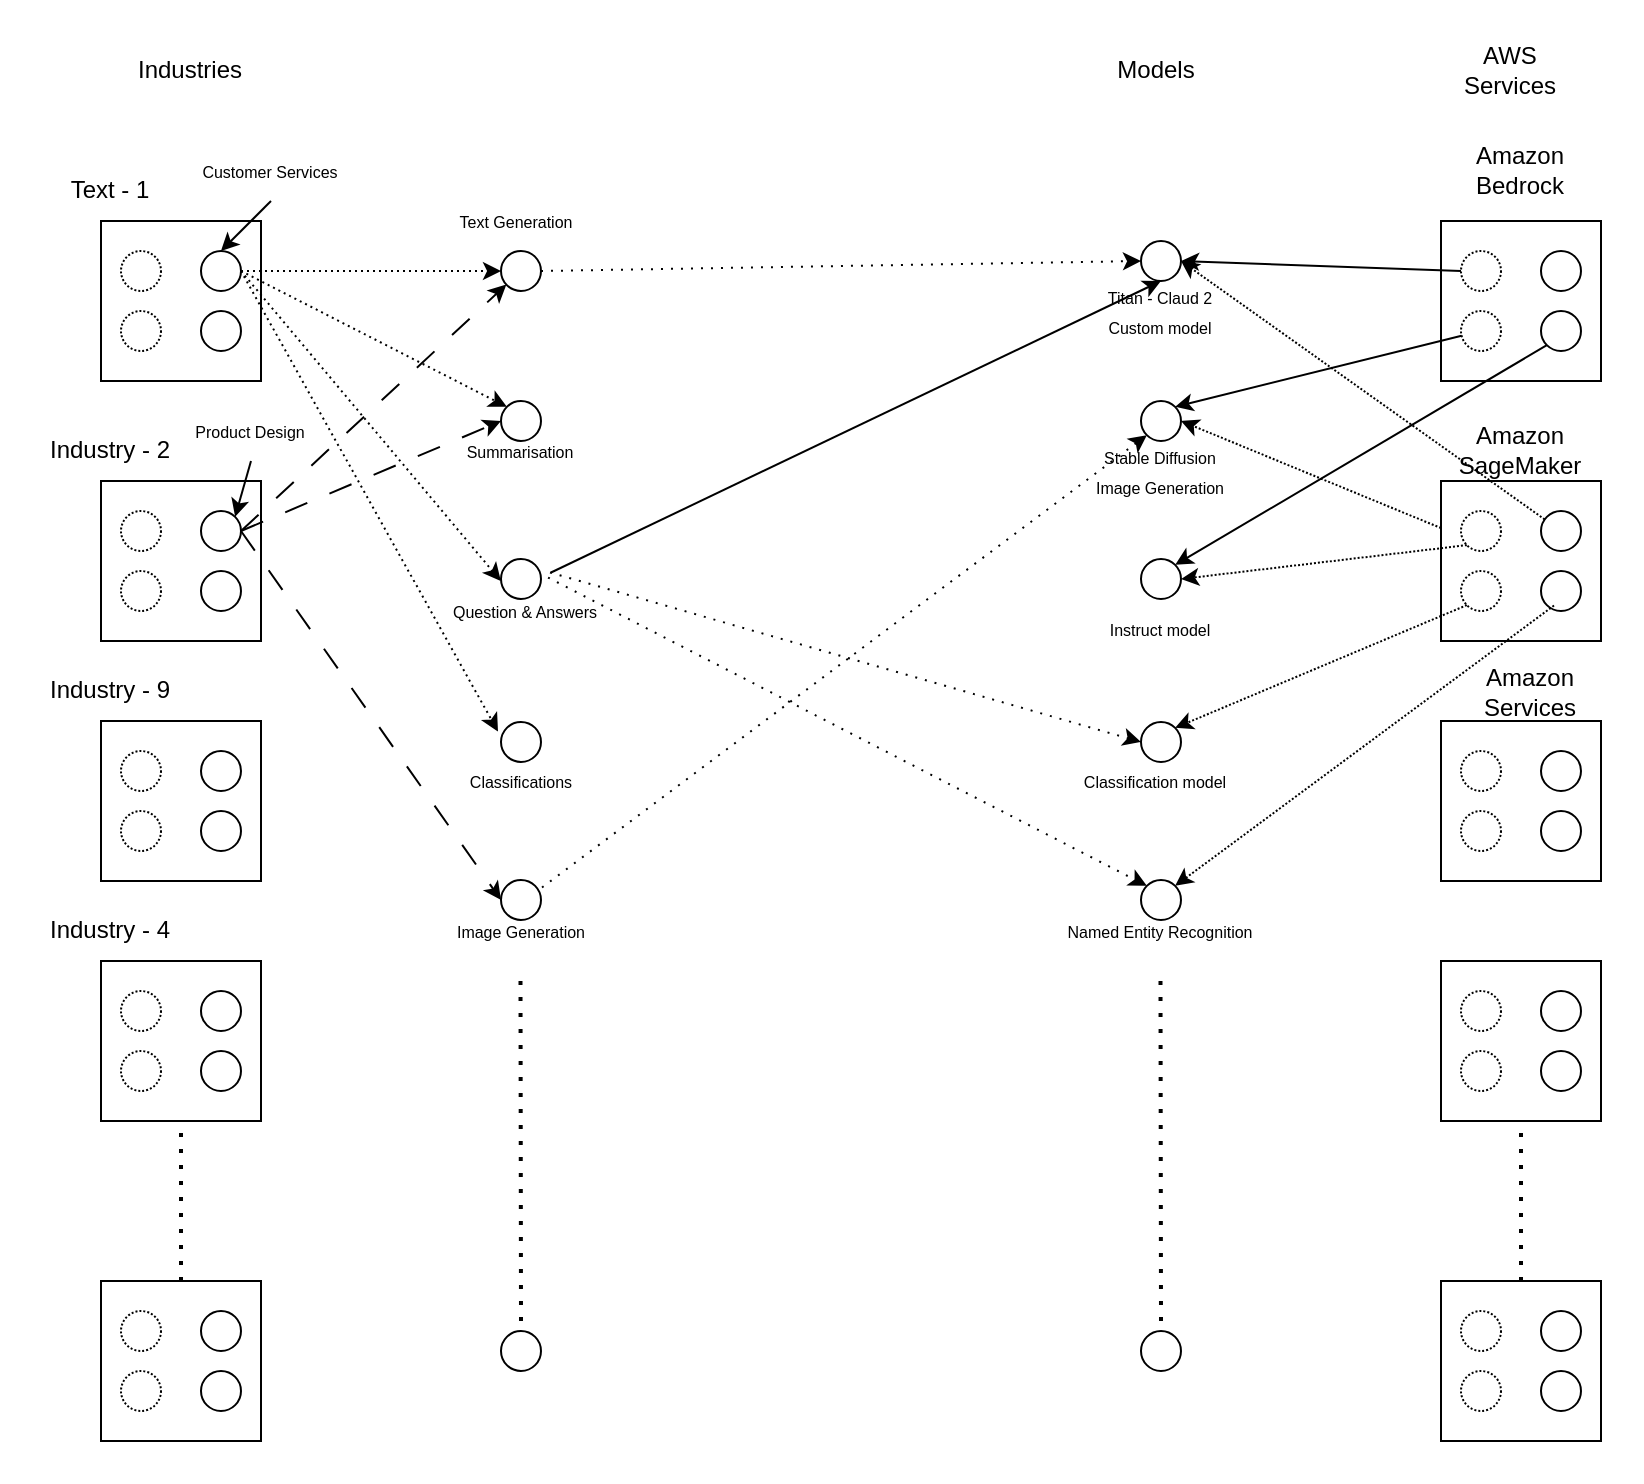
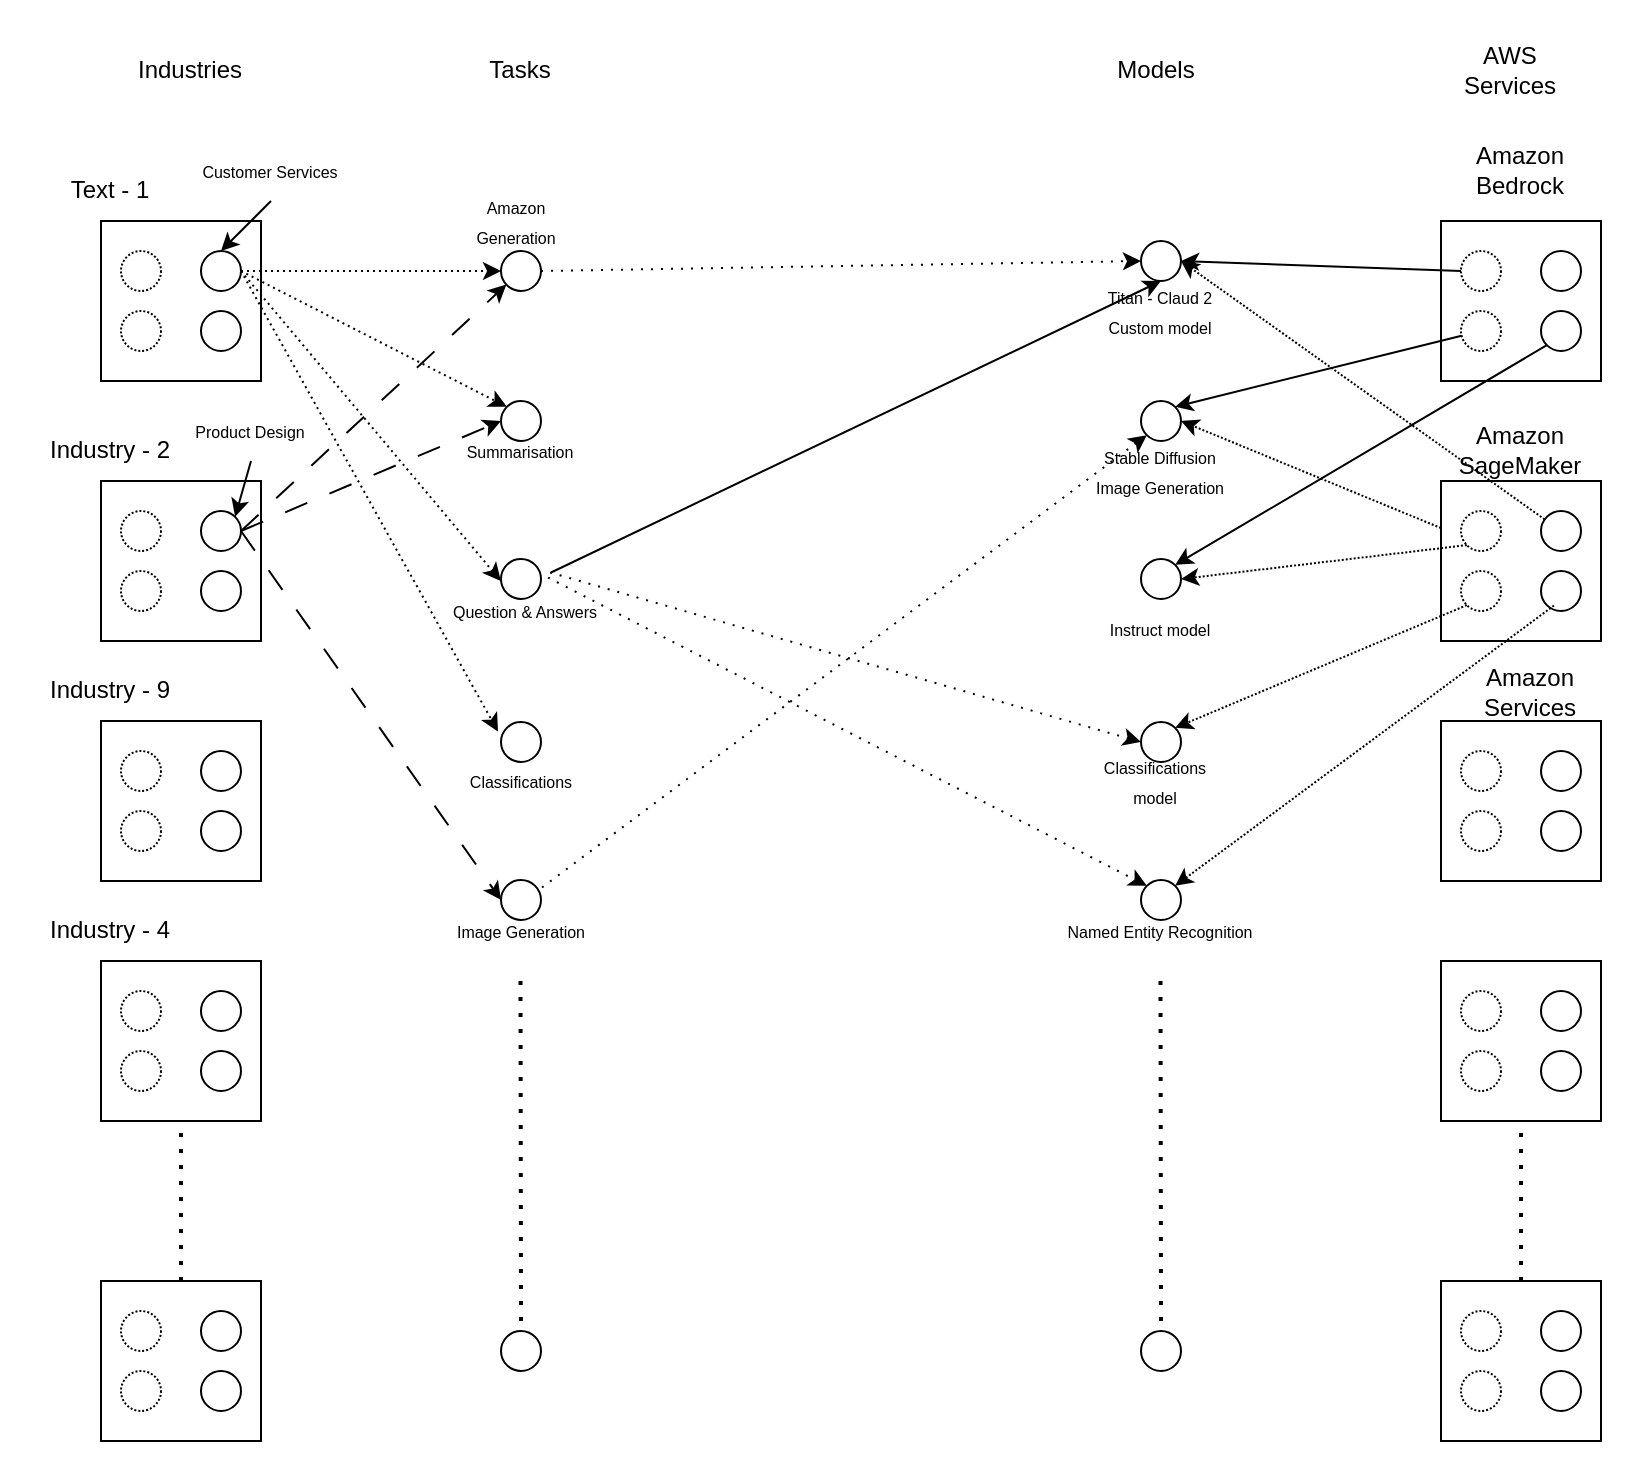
+ <mxCell id="106" value="Tasks" style="text;html=1;strokeColor=none;fillColor=none;align=center;verticalAlign=middle;whiteSpace=wrap;rounded=0;" parent="1" vertex="1"><mxGeometry x="225" y="20" width="70" height="30" as="geometry" /></mxCell>
- <mxCell id="81" value="&lt;font style=&quot;font-size: 8px;&quot;&gt;Text Generation&lt;/font&gt;" style="text;html=1;strokeColor=none;fillColor=none;align=center;verticalAlign=middle;whiteSpace=wrap;rounded=0;" parent="1" vertex="1"><mxGeometry x="222.5" y="95" width="70" height="30" as="geometry" /></mxCell>
+ <mxCell id="81" value="&lt;font style=&quot;font-size: 8px;&quot;&gt;Amazon Generation&lt;/font&gt;" style="text;html=1;strokeColor=none;fillColor=none;align=center;verticalAlign=middle;whiteSpace=wrap;rounded=0;" parent="1" vertex="1"><mxGeometry x="222.5" y="95" width="70" height="30" as="geometry" /></mxCell>
- <mxCell id="91" value="&lt;font style=&quot;font-size: 8px;&quot;&gt;Classification model&lt;/font&gt;" style="text;html=1;strokeColor=none;fillColor=none;align=center;verticalAlign=middle;whiteSpace=wrap;rounded=0;" parent="1" vertex="1"><mxGeometry x="540" y="375" width="75" height="30" as="geometry" /></mxCell>
+ <mxCell id="91" value="&lt;font style=&quot;font-size: 8px;&quot;&gt;Classifications model&lt;/font&gt;" style="text;html=1;strokeColor=none;fillColor=none;align=center;verticalAlign=middle;whiteSpace=wrap;rounded=0;" parent="1" vertex="1"><mxGeometry x="540" y="375" width="75" height="30" as="geometry" /></mxCell>
